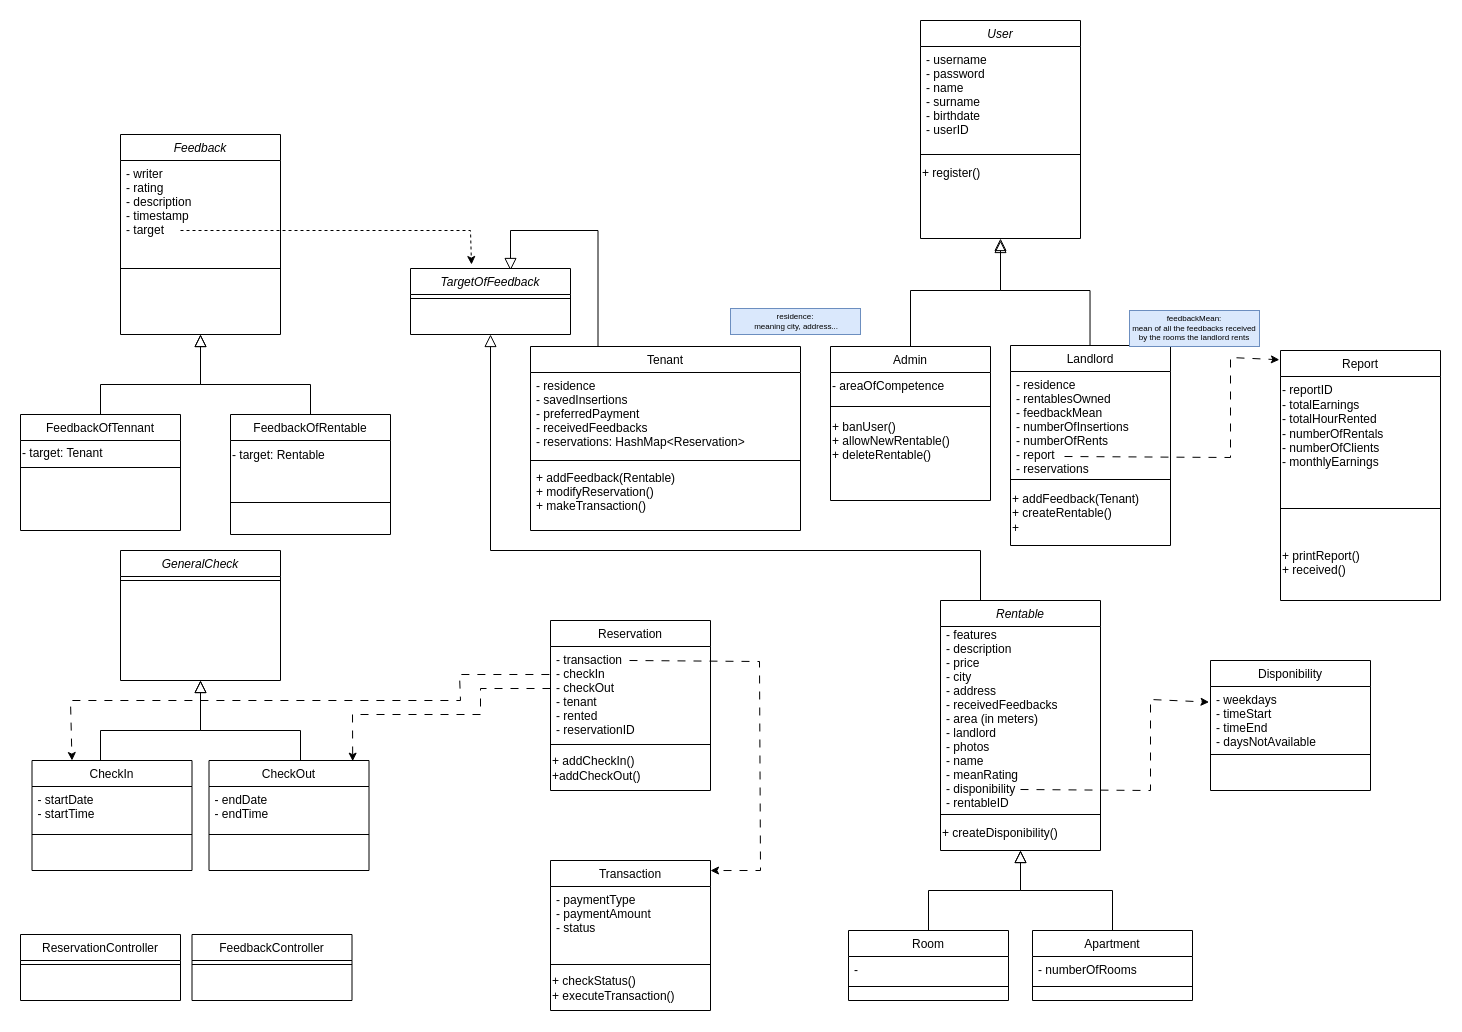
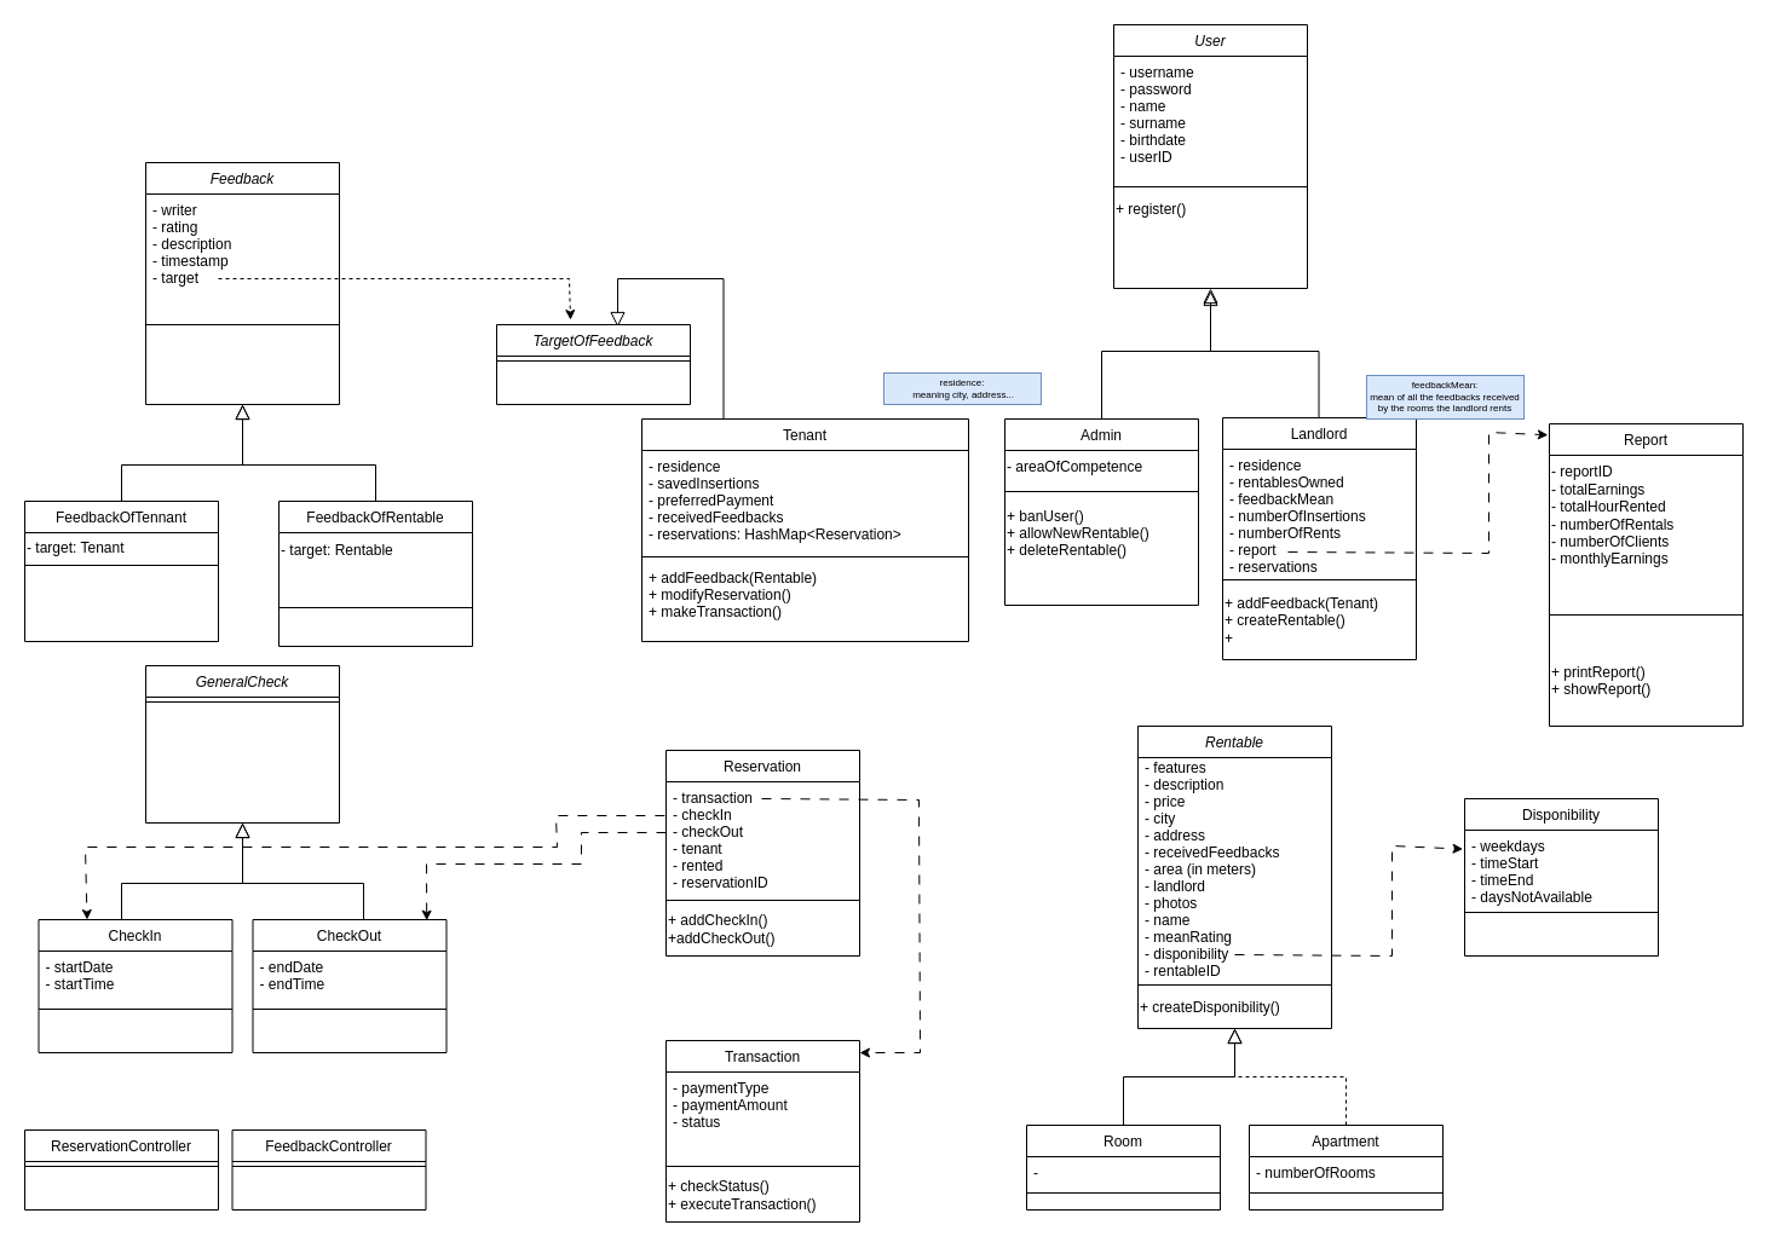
- <mxCell id="52" value="" style="endArrow=block;endSize=10;endFill=0;shadow=0;strokeWidth=1;rounded=0;edgeStyle=elbowEdgeStyle;elbow=vertical;exitX=0.25;exitY=0;exitDx=0;exitDy=0;entryX=0.5;entryY=1;entryDx=0;entryDy=0;" parent="1" source="21" target="49" edge="1"><mxGeometry width="160" relative="1" as="geometry"><mxPoint x="1019" y="552" as="sourcePoint" /><mxPoint x="600" y="510" as="targetPoint" /><Array as="points"><mxPoint x="740" y="550" /></Array></mxGeometry></mxCell>
- <mxCell id="20" value="&lt;div&gt;+ printReport()&lt;/div&gt;&lt;div&gt;+ received()&lt;/div&gt;&lt;div&gt;&lt;br&gt;&lt;/div&gt;" style="text;html=1;align=left;verticalAlign=middle;resizable=0;points=[];autosize=1;strokeColor=none;fillColor=none;" vertex="1" parent="17"><mxGeometry y="190" width="160" height="60" as="geometry" /></mxCell>
+ <mxCell id="20" value="&lt;div&gt;+ printReport()&lt;/div&gt;&lt;div&gt;+ showReport()&lt;/div&gt;&lt;div&gt;&lt;br&gt;&lt;/div&gt;" style="text;html=1;align=left;verticalAlign=middle;resizable=0;points=[];autosize=1;strokeColor=none;fillColor=none;" vertex="1" parent="17"><mxGeometry y="190" width="160" height="60" as="geometry" /></mxCell>
- <mxCell id="47" value="" style="endArrow=block;endSize=10;endFill=0;shadow=0;strokeWidth=1;rounded=0;edgeStyle=elbowEdgeStyle;elbow=vertical;exitX=0.5;exitY=0;exitDx=0;exitDy=0;entryX=0.5;entryY=1;entryDx=0;entryDy=0;" parent="1" source="28" target="21" edge="1"><mxGeometry width="160" relative="1" as="geometry"><mxPoint x="1020" y="880" as="sourcePoint" /><mxPoint x="1090" y="770" as="targetPoint" /><Array as="points" /></mxGeometry></mxCell>
+ <mxCell id="47" value="" style="endArrow=block;endSize=10;endFill=0;shadow=0;strokeWidth=1;rounded=0;edgeStyle=elbowEdgeStyle;elbow=vertical;exitX=0.5;exitY=0;exitDx=0;exitDy=0;entryX=0.5;entryY=1;entryDx=0;entryDy=0;dashed=1;" parent="1" source="28" target="21" edge="1"><mxGeometry width="160" relative="1" as="geometry"><mxPoint x="1020" y="880" as="sourcePoint" /><mxPoint x="1090" y="770" as="targetPoint" /><Array as="points" /></mxGeometry></mxCell>
